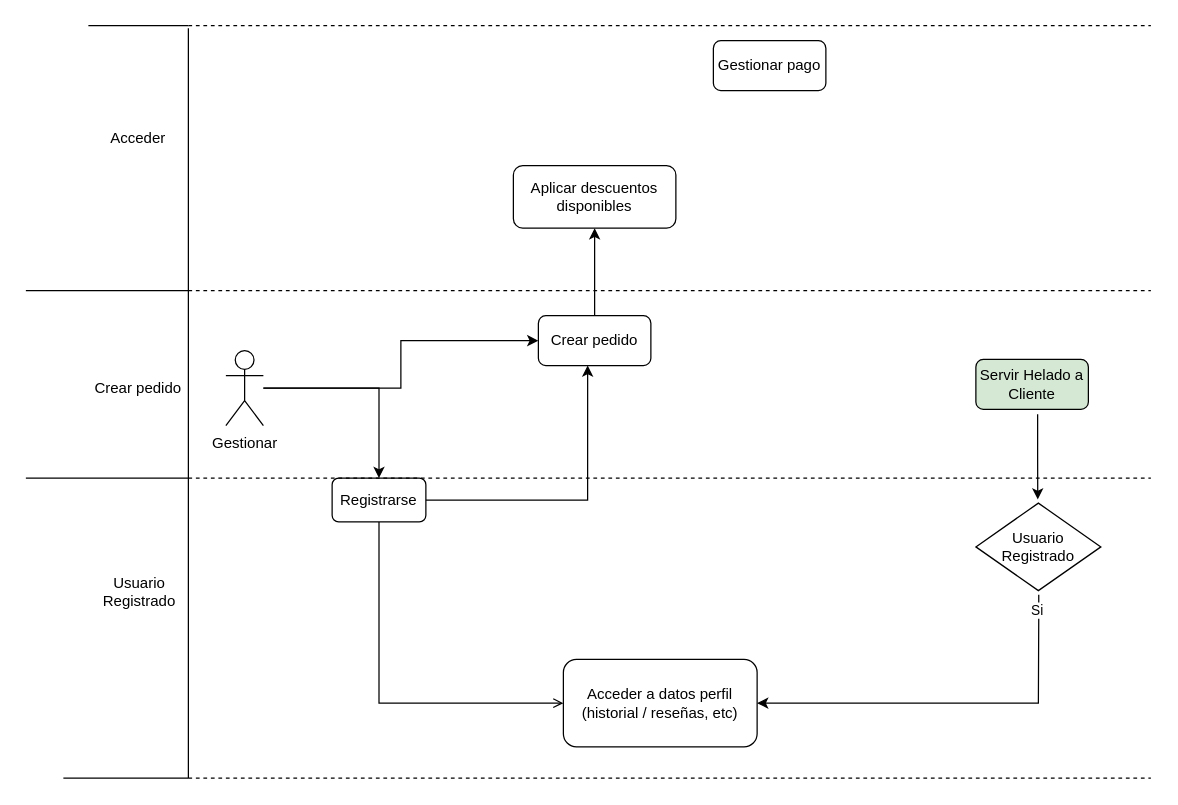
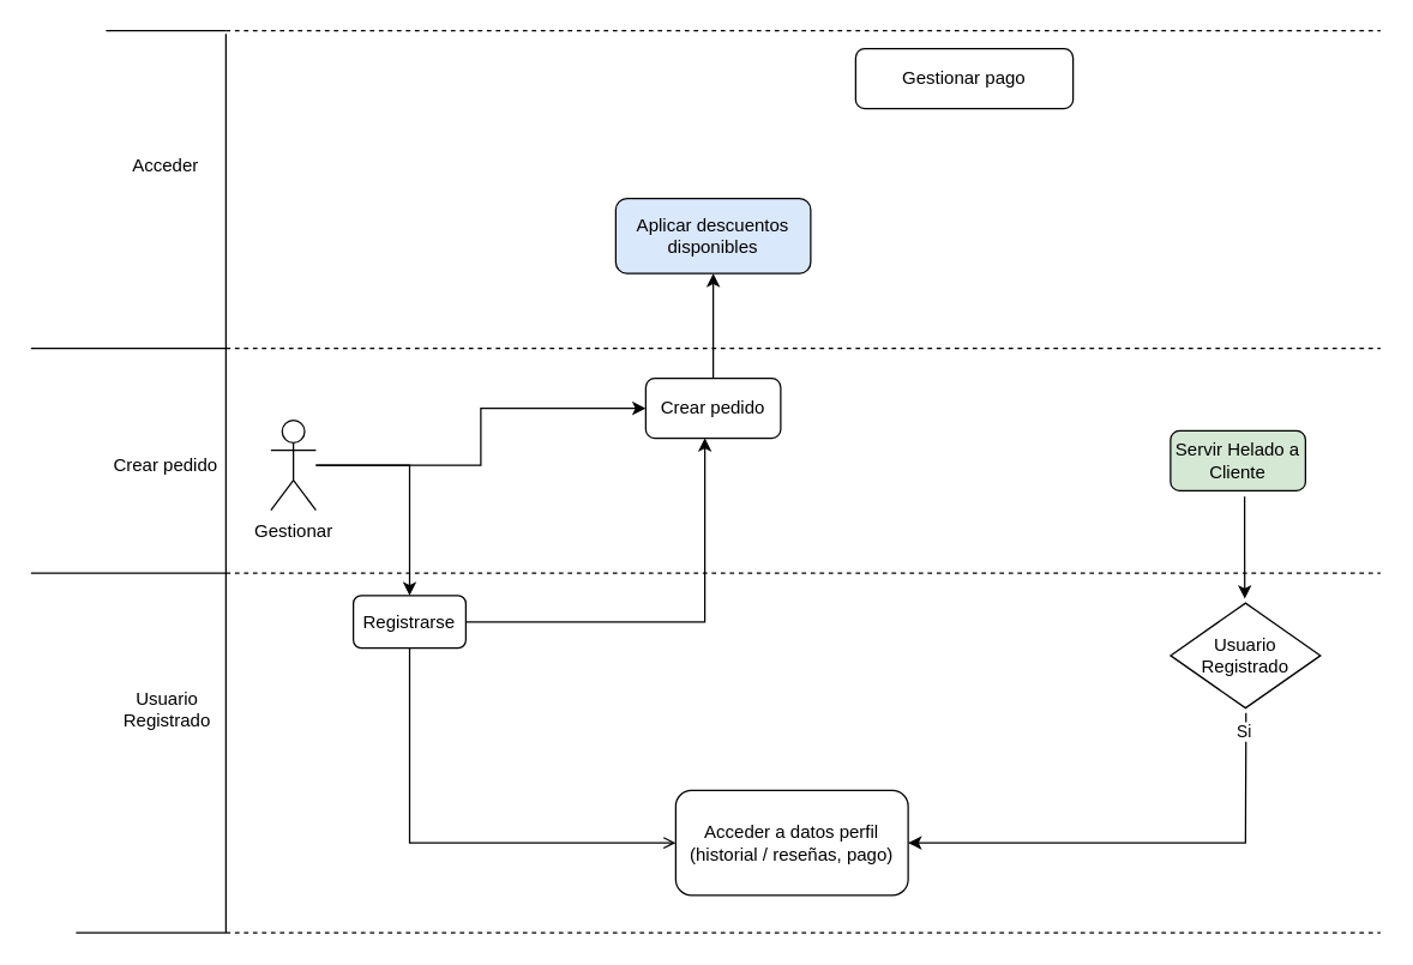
- <mxCell id="25" value="Gestionar pago" style="rounded=1;whiteSpace=wrap;html=1;" parent="1" vertex="1"><mxGeometry x="570" y="32" width="90" height="40" as="geometry" /></mxCell>
+ <mxCell id="25" value="Gestionar pago" style="rounded=1;whiteSpace=wrap;html=1;" parent="1" vertex="1"><mxGeometry x="570" y="32" width="145" height="40" as="geometry" /></mxCell>
- <mxCell id="26" value="Aplicar descuentos disponibles" style="rounded=1;whiteSpace=wrap;html=1;" parent="1" vertex="1"><mxGeometry x="410" y="132" width="130" height="50" as="geometry" /></mxCell>
+ <mxCell id="26" value="Aplicar descuentos disponibles" style="rounded=1;whiteSpace=wrap;html=1;fillColor=#dae8fc;" parent="1" vertex="1"><mxGeometry x="410" y="132" width="130" height="50" as="geometry" /></mxCell>
- <mxCell id="3" value="Registrarse" style="rounded=1;whiteSpace=wrap;html=1;" parent="1" vertex="1"><mxGeometry x="265" y="382" width="75" height="35" as="geometry" /></mxCell>
+ <mxCell id="3" value="Registrarse" style="rounded=1;whiteSpace=wrap;html=1;" parent="1" vertex="1"><mxGeometry x="235" y="397" width="75" height="35" as="geometry" /></mxCell>
- <mxCell id="7" value="Acceder a datos perfil (historial / reseñas, etc)" style="rounded=1;whiteSpace=wrap;html=1;" parent="1" vertex="1"><mxGeometry x="450" y="527" width="155" height="70" as="geometry" /></mxCell>
+ <mxCell id="7" value="Acceder a datos perfil (historial / reseñas, pago)" style="rounded=1;whiteSpace=wrap;html=1;" parent="1" vertex="1"><mxGeometry x="450" y="527" width="155" height="70" as="geometry" /></mxCell>
